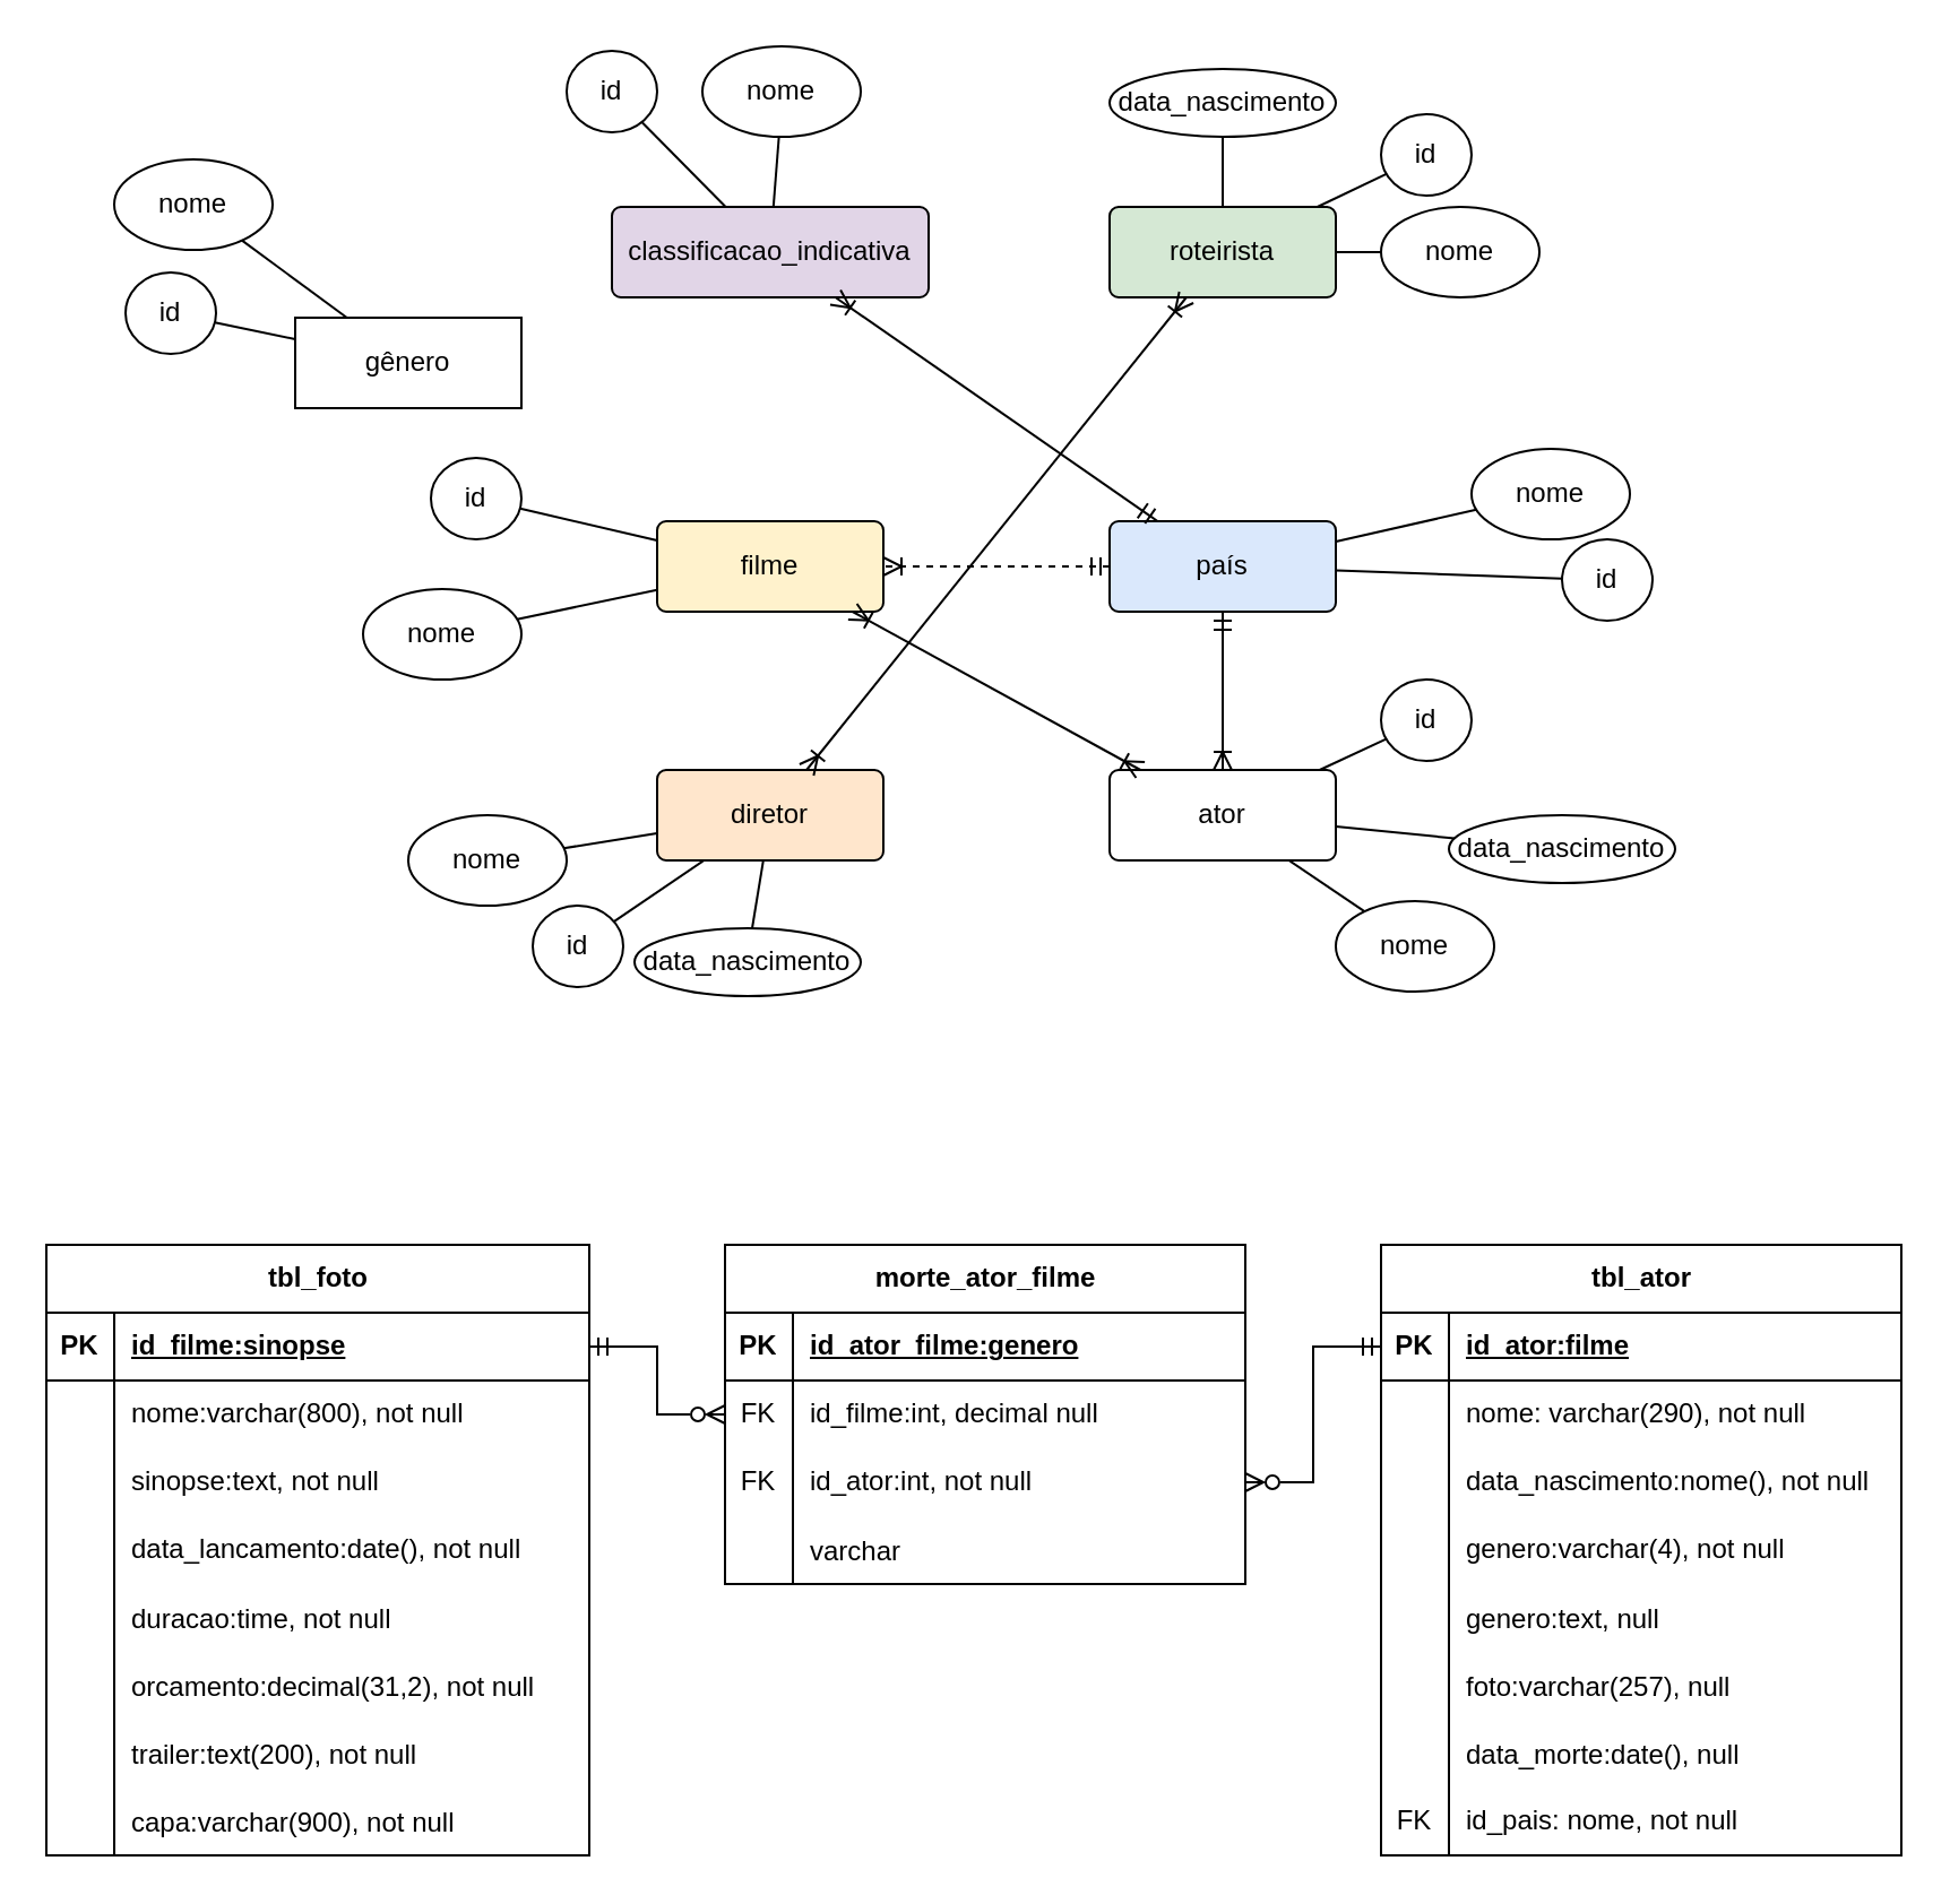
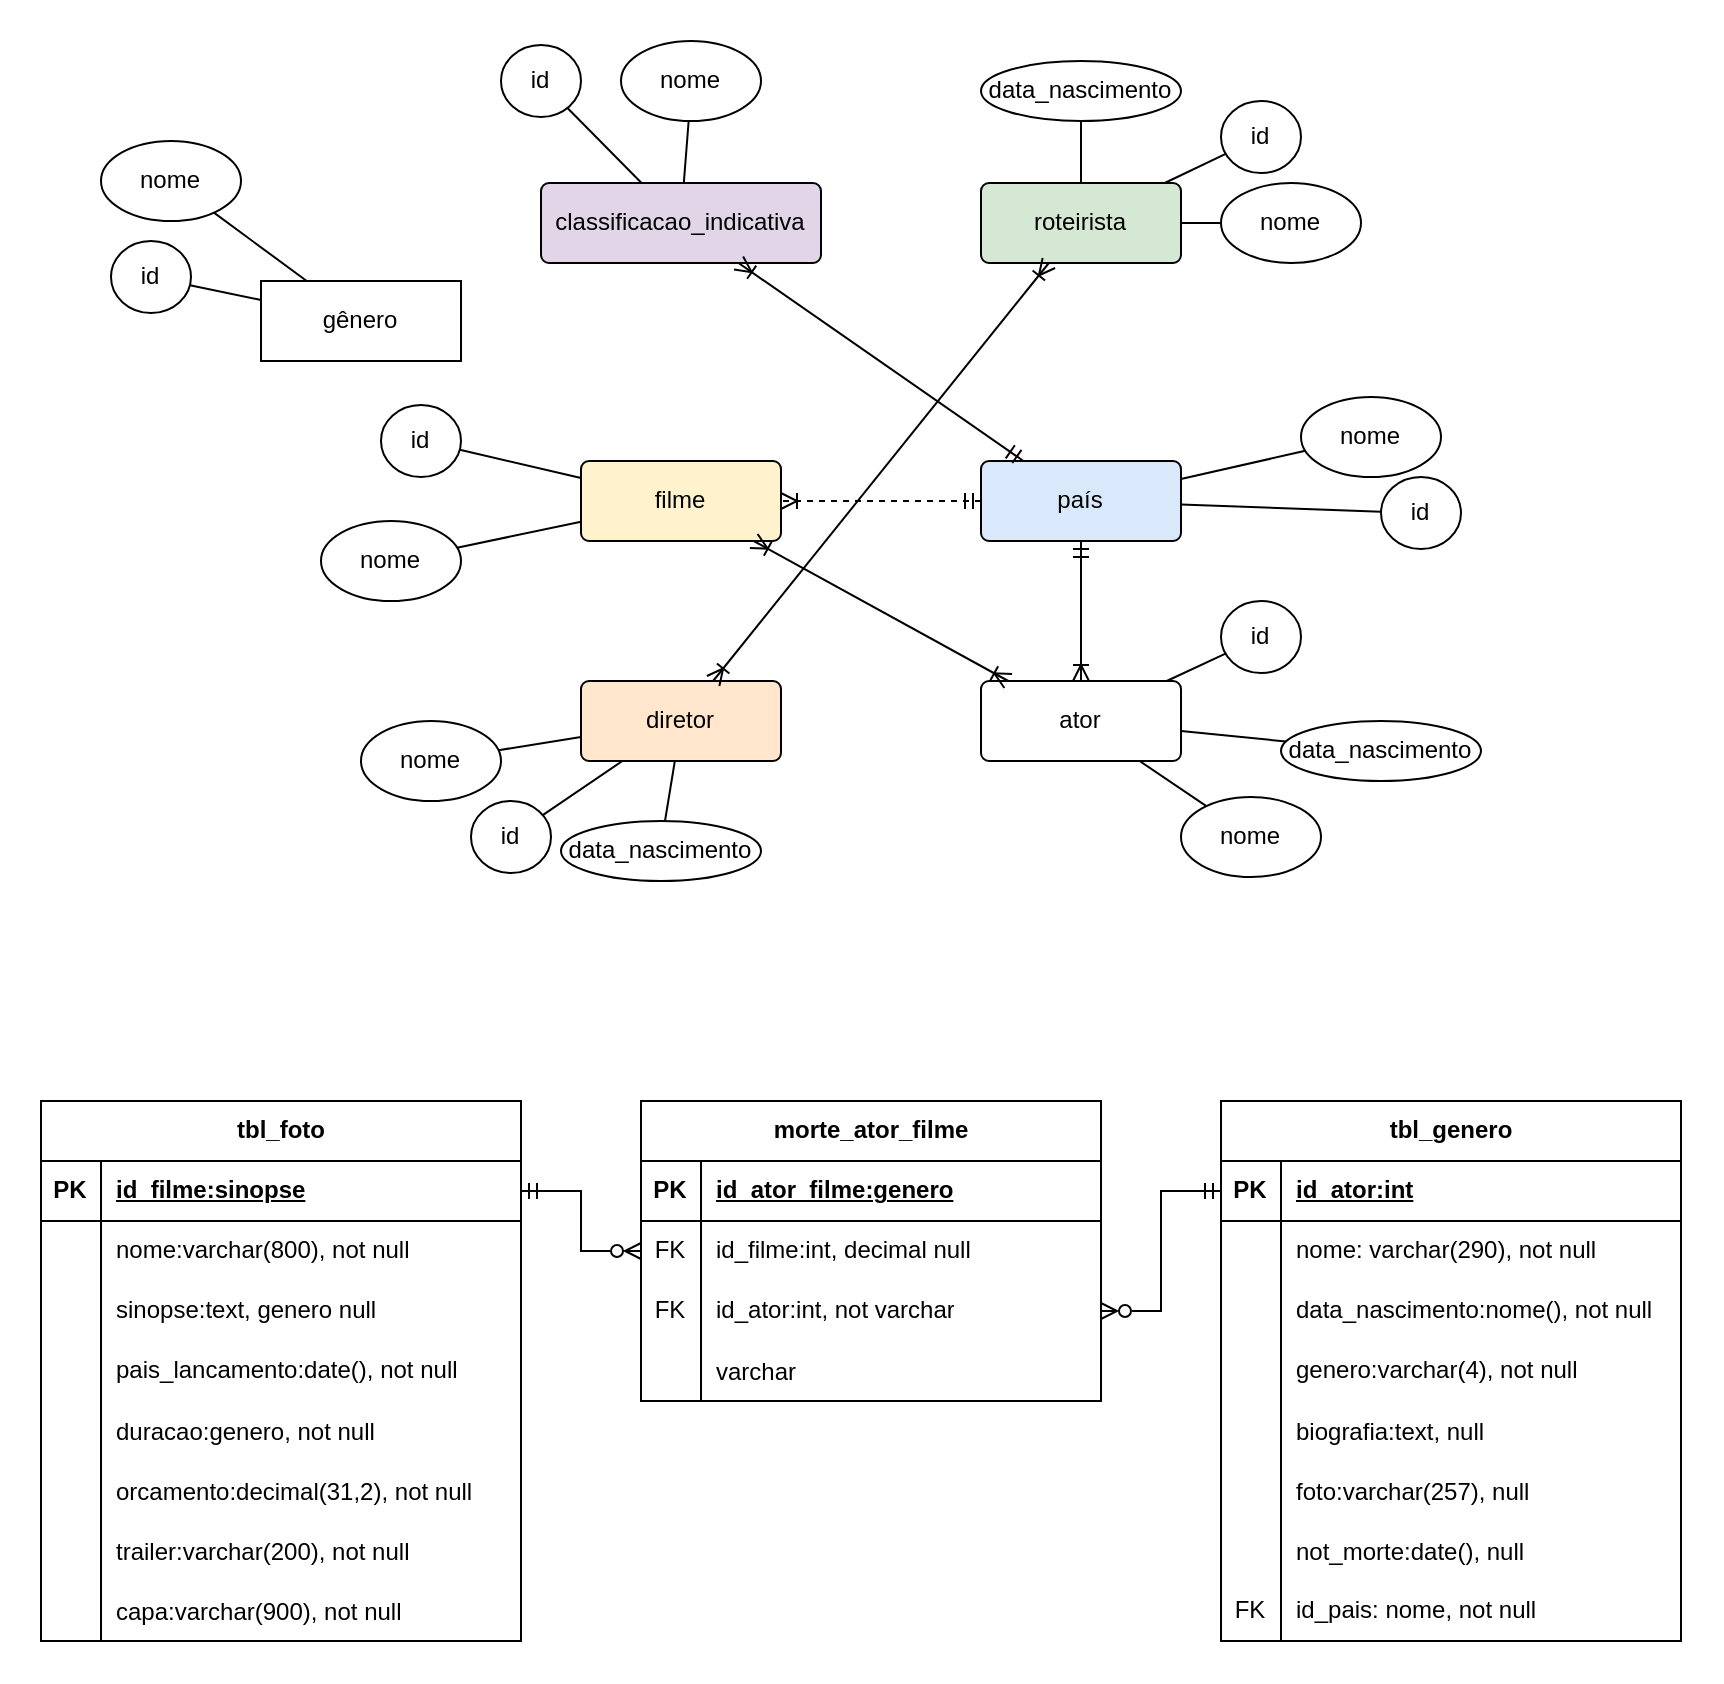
- <mxCell id="46" value="tbl_ator" style="shape=table;startSize=30;container=1;collapsible=1;childLayout=tableLayout;fixedRows=1;rowLines=0;fontStyle=1;align=center;resizeLast=1;html=1;" vertex="1" parent="1"><mxGeometry x="610" y="550" width="230" height="270" as="geometry" /></mxCell>
+ <mxCell id="46" value="tbl_genero" style="shape=table;startSize=30;container=1;collapsible=1;childLayout=tableLayout;fixedRows=1;rowLines=0;fontStyle=1;align=center;resizeLast=1;html=1;" vertex="1" parent="1"><mxGeometry x="610" y="550" width="230" height="270" as="geometry" /></mxCell>
- <mxCell id="49" value="id_ator:filme" style="shape=partialRectangle;connectable=0;fillColor=none;top=0;left=0;bottom=0;right=0;align=left;spacingLeft=6;fontStyle=5;overflow=hidden;whiteSpace=wrap;html=1;" vertex="1" parent="47"><mxGeometry x="30" width="200" height="30" as="geometry"><mxRectangle width="200" height="30" as="alternateBounds" /></mxGeometry></mxCell>
+ <mxCell id="49" value="id_ator:int" style="shape=partialRectangle;connectable=0;fillColor=none;top=0;left=0;bottom=0;right=0;align=left;spacingLeft=6;fontStyle=5;overflow=hidden;whiteSpace=wrap;html=1;" vertex="1" parent="47"><mxGeometry x="30" width="200" height="30" as="geometry"><mxRectangle width="200" height="30" as="alternateBounds" /></mxGeometry></mxCell>
- <mxCell id="81" value="sinopse:text, not null" style="shape=partialRectangle;connectable=0;fillColor=none;top=0;left=0;bottom=0;right=0;align=left;spacingLeft=6;overflow=hidden;whiteSpace=wrap;html=1;" vertex="1" parent="79"><mxGeometry x="30" width="210" height="30" as="geometry"><mxRectangle width="210" height="30" as="alternateBounds" /></mxGeometry></mxCell>
+ <mxCell id="81" value="sinopse:text, genero null" style="shape=partialRectangle;connectable=0;fillColor=none;top=0;left=0;bottom=0;right=0;align=left;spacingLeft=6;overflow=hidden;whiteSpace=wrap;html=1;" vertex="1" parent="79"><mxGeometry x="30" width="210" height="30" as="geometry"><mxRectangle width="210" height="30" as="alternateBounds" /></mxGeometry></mxCell>
- <mxCell id="106" value="id_ator:int, not null" style="shape=partialRectangle;connectable=0;fillColor=none;top=0;left=0;bottom=0;right=0;align=left;spacingLeft=6;fontStyle=0;overflow=hidden;whiteSpace=wrap;html=1;" vertex="1" parent="104"><mxGeometry x="30" width="200" height="30" as="geometry"><mxRectangle width="200" height="30" as="alternateBounds" /></mxGeometry></mxCell>
+ <mxCell id="106" value="id_ator:int, not varchar" style="shape=partialRectangle;connectable=0;fillColor=none;top=0;left=0;bottom=0;right=0;align=left;spacingLeft=6;fontStyle=0;overflow=hidden;whiteSpace=wrap;html=1;" vertex="1" parent="104"><mxGeometry x="30" width="200" height="30" as="geometry"><mxRectangle width="200" height="30" as="alternateBounds" /></mxGeometry></mxCell>
- <mxCell id="84" value="data_lancamento:date(), not null" style="shape=partialRectangle;connectable=0;fillColor=none;top=0;left=0;bottom=0;right=0;align=left;spacingLeft=6;overflow=hidden;whiteSpace=wrap;html=1;" vertex="1" parent="82"><mxGeometry x="30" width="210" height="30" as="geometry"><mxRectangle width="210" height="30" as="alternateBounds" /></mxGeometry></mxCell>
+ <mxCell id="84" value="pais_lancamento:date(), not null" style="shape=partialRectangle;connectable=0;fillColor=none;top=0;left=0;bottom=0;right=0;align=left;spacingLeft=6;overflow=hidden;whiteSpace=wrap;html=1;" vertex="1" parent="82"><mxGeometry x="30" width="210" height="30" as="geometry"><mxRectangle width="210" height="30" as="alternateBounds" /></mxGeometry></mxCell>
- <mxCell id="87" value="duracao:time, not null" style="shape=partialRectangle;connectable=0;fillColor=none;top=0;left=0;bottom=0;right=0;align=left;spacingLeft=6;overflow=hidden;" vertex="1" parent="85"><mxGeometry x="30" width="210" height="30" as="geometry"><mxRectangle width="210" height="30" as="alternateBounds" /></mxGeometry></mxCell>
+ <mxCell id="87" value="duracao:genero, not null" style="shape=partialRectangle;connectable=0;fillColor=none;top=0;left=0;bottom=0;right=0;align=left;spacingLeft=6;overflow=hidden;" vertex="1" parent="85"><mxGeometry x="30" width="210" height="30" as="geometry"><mxRectangle width="210" height="30" as="alternateBounds" /></mxGeometry></mxCell>
- <mxCell id="61" value="genero:text, null" style="shape=partialRectangle;connectable=0;fillColor=none;top=0;left=0;bottom=0;right=0;align=left;spacingLeft=6;overflow=hidden;" vertex="1" parent="59"><mxGeometry x="30" width="200" height="30" as="geometry"><mxRectangle width="200" height="30" as="alternateBounds" /></mxGeometry></mxCell>
+ <mxCell id="61" value="biografia:text, null" style="shape=partialRectangle;connectable=0;fillColor=none;top=0;left=0;bottom=0;right=0;align=left;spacingLeft=6;overflow=hidden;" vertex="1" parent="59"><mxGeometry x="30" width="200" height="30" as="geometry"><mxRectangle width="200" height="30" as="alternateBounds" /></mxGeometry></mxCell>
- <mxCell id="93" value="trailer:text(200), not null" style="shape=partialRectangle;connectable=0;fillColor=none;top=0;left=0;bottom=0;right=0;align=left;spacingLeft=6;overflow=hidden;" vertex="1" parent="91"><mxGeometry x="30" width="210" height="30" as="geometry"><mxRectangle width="210" height="30" as="alternateBounds" /></mxGeometry></mxCell>
+ <mxCell id="93" value="trailer:varchar(200), not null" style="shape=partialRectangle;connectable=0;fillColor=none;top=0;left=0;bottom=0;right=0;align=left;spacingLeft=6;overflow=hidden;" vertex="1" parent="91"><mxGeometry x="30" width="210" height="30" as="geometry"><mxRectangle width="210" height="30" as="alternateBounds" /></mxGeometry></mxCell>
- <mxCell id="67" value="data_morte:date(), null" style="shape=partialRectangle;connectable=0;fillColor=none;top=0;left=0;bottom=0;right=0;align=left;spacingLeft=6;overflow=hidden;" vertex="1" parent="65"><mxGeometry x="30" width="200" height="30" as="geometry"><mxRectangle width="200" height="30" as="alternateBounds" /></mxGeometry></mxCell>
+ <mxCell id="67" value="not_morte:date(), null" style="shape=partialRectangle;connectable=0;fillColor=none;top=0;left=0;bottom=0;right=0;align=left;spacingLeft=6;overflow=hidden;" vertex="1" parent="65"><mxGeometry x="30" width="200" height="30" as="geometry"><mxRectangle width="200" height="30" as="alternateBounds" /></mxGeometry></mxCell>
